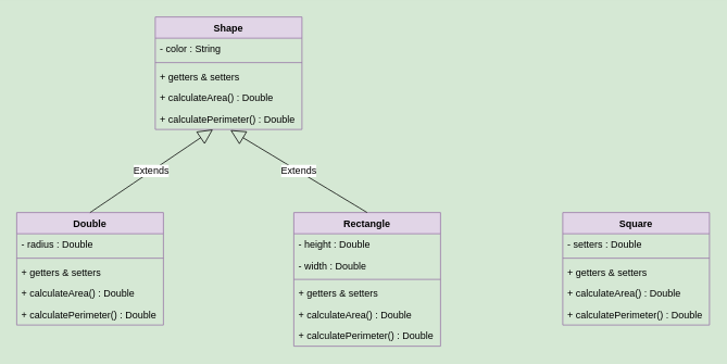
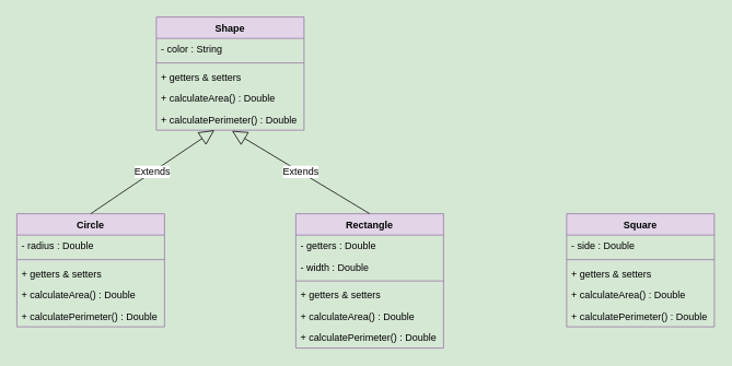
- <mxCell id="8" value="Double" style="swimlane;fontStyle=1;align=center;verticalAlign=top;childLayout=stackLayout;horizontal=1;startSize=26;horizontalStack=0;resizeParent=1;resizeParentMax=0;resizeLast=0;collapsible=1;marginBottom=0;whiteSpace=wrap;html=1;fillStyle=auto;fillColor=#e1d5e7;strokeColor=#9673a6;" vertex="1" parent="1"><mxGeometry x="20" y="260" width="180" height="138" as="geometry" /></mxCell>
+ <mxCell id="8" value="Circle" style="swimlane;fontStyle=1;align=center;verticalAlign=top;childLayout=stackLayout;horizontal=1;startSize=26;horizontalStack=0;resizeParent=1;resizeParentMax=0;resizeLast=0;collapsible=1;marginBottom=0;whiteSpace=wrap;html=1;fillStyle=auto;fillColor=#e1d5e7;strokeColor=#9673a6;" vertex="1" parent="1"><mxGeometry x="20" y="260" width="180" height="138" as="geometry" /></mxCell>
- <mxCell id="15" value="- height : Double" style="text;strokeColor=none;fillColor=none;align=left;verticalAlign=top;spacingLeft=4;spacingRight=4;overflow=hidden;rotatable=0;points=[[0,0.5],[1,0.5]];portConstraint=eastwest;whiteSpace=wrap;html=1;" vertex="1" parent="14"><mxGeometry y="26" width="180" height="26" as="geometry" /></mxCell>
+ <mxCell id="15" value="- getters : Double" style="text;strokeColor=none;fillColor=none;align=left;verticalAlign=top;spacingLeft=4;spacingRight=4;overflow=hidden;rotatable=0;points=[[0,0.5],[1,0.5]];portConstraint=eastwest;whiteSpace=wrap;html=1;" vertex="1" parent="14"><mxGeometry y="26" width="180" height="26" as="geometry" /></mxCell>
- <mxCell id="24" value="- setters : Double" style="text;strokeColor=none;fillColor=none;align=left;verticalAlign=top;spacingLeft=4;spacingRight=4;overflow=hidden;rotatable=0;points=[[0,0.5],[1,0.5]];portConstraint=eastwest;whiteSpace=wrap;html=1;" vertex="1" parent="23"><mxGeometry y="26" width="180" height="26" as="geometry" /></mxCell>
+ <mxCell id="24" value="- side : Double" style="text;strokeColor=none;fillColor=none;align=left;verticalAlign=top;spacingLeft=4;spacingRight=4;overflow=hidden;rotatable=0;points=[[0,0.5],[1,0.5]];portConstraint=eastwest;whiteSpace=wrap;html=1;" vertex="1" parent="23"><mxGeometry y="26" width="180" height="26" as="geometry" /></mxCell>
